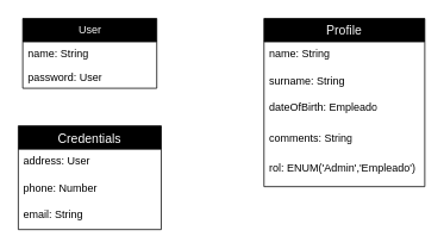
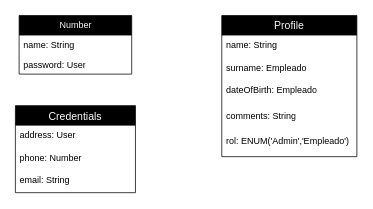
- <mxCell id="2" value="User" style="swimlane;fontStyle=0;childLayout=stackLayout;horizontal=1;startSize=26;horizontalStack=0;resizeParent=1;resizeParentMax=0;resizeLast=0;collapsible=1;marginBottom=0;html=1;fillColor=#000000;fontColor=#FAFAFA;" vertex="1" parent="1"><mxGeometry x="25" y="20" width="150" height="78" as="geometry" /></mxCell>
+ <mxCell id="2" value="Number" style="swimlane;fontStyle=0;childLayout=stackLayout;horizontal=1;startSize=26;horizontalStack=0;resizeParent=1;resizeParentMax=0;resizeLast=0;collapsible=1;marginBottom=0;html=1;fillColor=#000000;fontColor=#FAFAFA;" vertex="1" parent="1"><mxGeometry x="25" y="20" width="150" height="78" as="geometry" /></mxCell>
- <mxCell id="7" value="surname: String" style="text;strokeColor=none;fillColor=none;spacingLeft=4;spacingRight=4;overflow=hidden;rotatable=0;points=[[0,0.5],[1,0.5]];portConstraint=eastwest;fontSize=12;whiteSpace=wrap;html=1;" vertex="1" parent="5"><mxGeometry y="56" width="180" height="30" as="geometry" /></mxCell>
+ <mxCell id="7" value="surname: Empleado" style="text;strokeColor=none;fillColor=none;spacingLeft=4;spacingRight=4;overflow=hidden;rotatable=0;points=[[0,0.5],[1,0.5]];portConstraint=eastwest;fontSize=12;whiteSpace=wrap;html=1;" vertex="1" parent="5"><mxGeometry y="56" width="180" height="30" as="geometry" /></mxCell>
